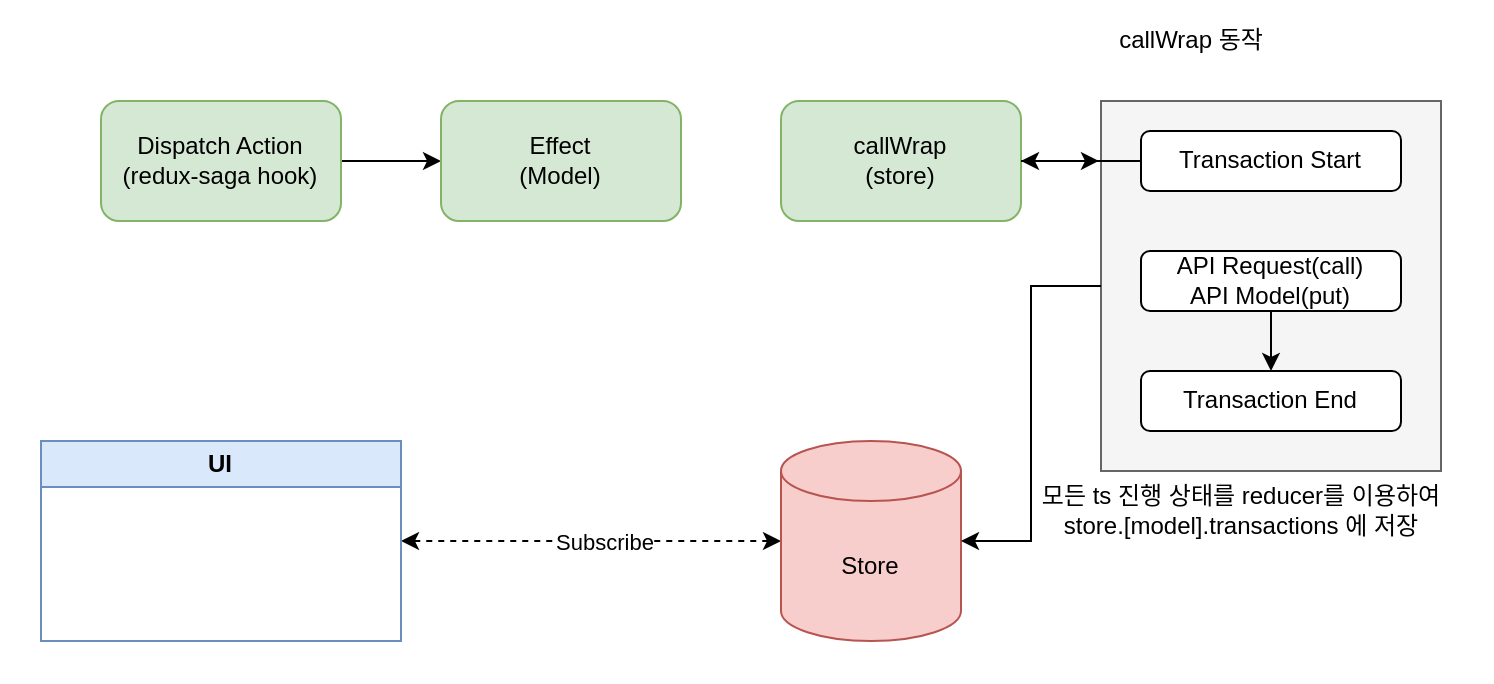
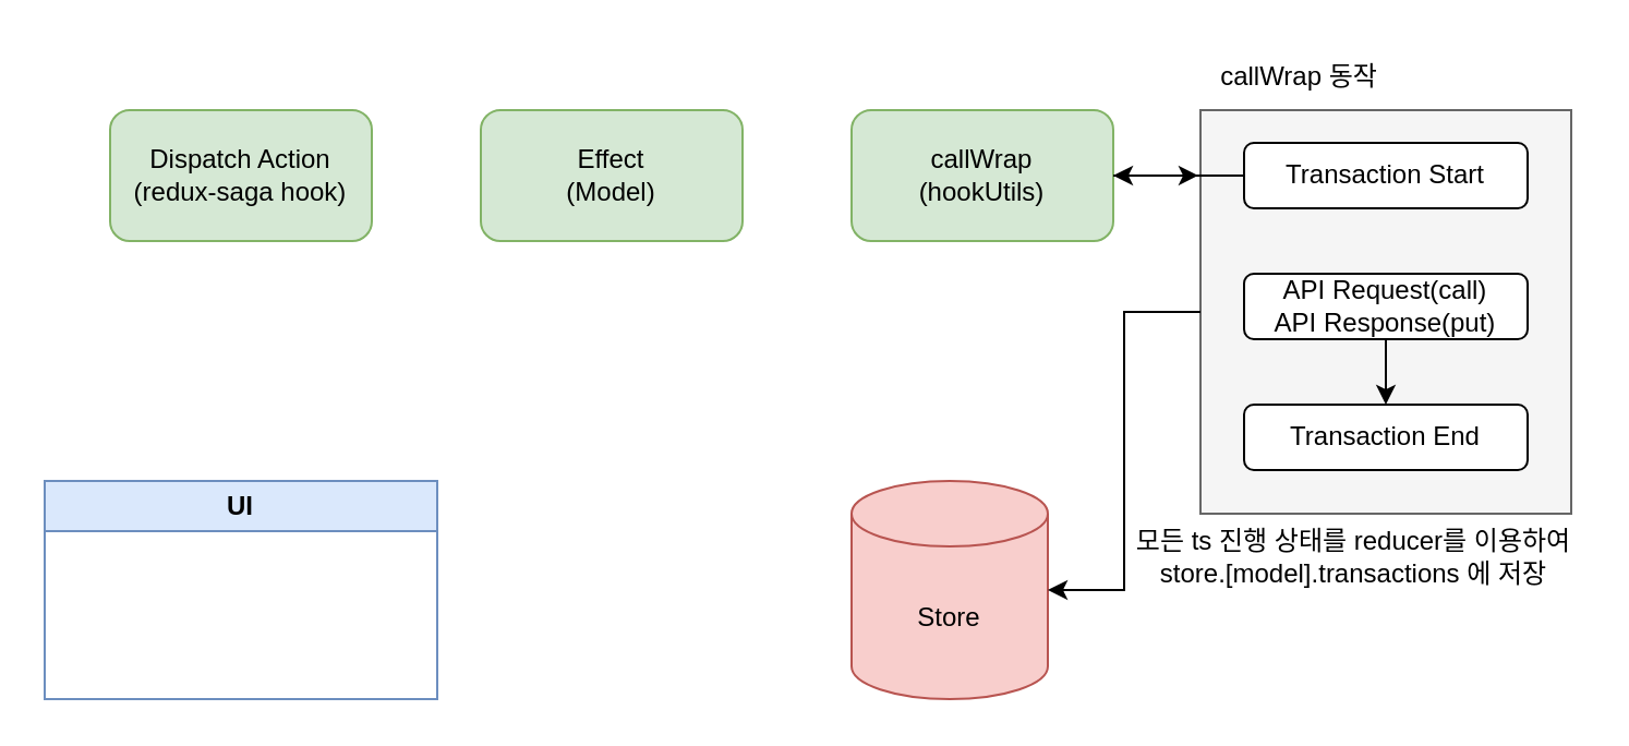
- <mxCell id="19" value="callWrap 동작" style="text;html=1;align=center;verticalAlign=middle;resizable=0;points=[];autosize=1;strokeColor=none;fillColor=none;" vertex="1" parent="1"><mxGeometry x="550" y="5" width="90" height="30" as="geometry" /></mxCell>
+ <mxCell id="19" value="callWrap 동작" style="text;html=1;align=center;verticalAlign=middle;resizable=0;points=[];autosize=1;strokeColor=none;fillColor=none;" vertex="1" parent="1"><mxGeometry x="550" y="20" width="90" height="30" as="geometry" /></mxCell>
- <mxCell id="7" style="edgeStyle=orthogonalEdgeStyle;rounded=0;orthogonalLoop=1;jettySize=auto;html=1;entryX=0;entryY=0.5;entryDx=0;entryDy=0;" edge="1" parent="1" source="8" target="9"><mxGeometry relative="1" as="geometry" /></mxCell>
- <mxCell id="10" value="callWrap&lt;div&gt;(store)&lt;/div&gt;" style="rounded=1;whiteSpace=wrap;html=1;fillColor=#d5e8d4;strokeColor=#82b366;" vertex="1" parent="1"><mxGeometry x="390" y="50" width="120" height="60" as="geometry" /></mxCell>
+ <mxCell id="10" value="callWrap&lt;div&gt;(hookUtils)&lt;/div&gt;" style="rounded=1;whiteSpace=wrap;html=1;fillColor=#d5e8d4;strokeColor=#82b366;" vertex="1" parent="1"><mxGeometry x="390" y="50" width="120" height="60" as="geometry" /></mxCell>
- <mxCell id="14" value="API Request(call)&lt;div&gt;API Model(put)&lt;/div&gt;" style="rounded=1;whiteSpace=wrap;html=1;" vertex="1" parent="1"><mxGeometry x="570" y="125" width="130" height="30" as="geometry" /></mxCell>
+ <mxCell id="14" value="API Request(call)&lt;div&gt;API Response(put)&lt;/div&gt;" style="rounded=1;whiteSpace=wrap;html=1;" vertex="1" parent="1"><mxGeometry x="570" y="125" width="130" height="30" as="geometry" /></mxCell>
- <mxCell id="3" style="edgeStyle=orthogonalEdgeStyle;rounded=0;orthogonalLoop=1;jettySize=auto;html=1;entryX=1;entryY=0.5;entryDx=0;entryDy=0;dashed=1;startArrow=classic;startFill=1;" edge="1" parent="1" source="5" target="6"><mxGeometry relative="1" as="geometry" /></mxCell>
- <mxCell id="4" value="Subscribe" style="edgeLabel;html=1;align=center;verticalAlign=middle;resizable=0;points=[];" vertex="1" connectable="0" parent="3"><mxGeometry x="-0.063" relative="1" as="geometry"><mxPoint as="offset" /></mxGeometry></mxCell>
